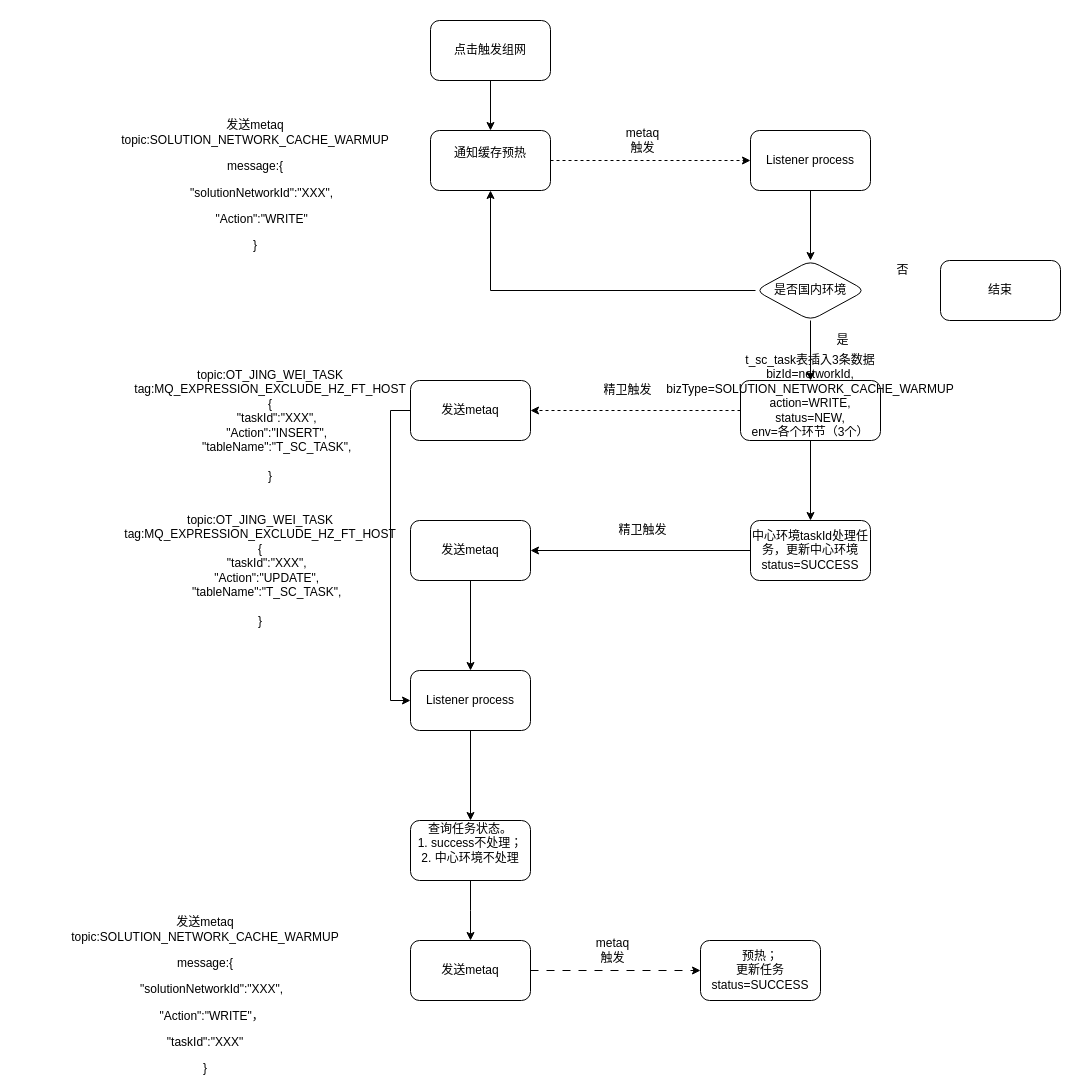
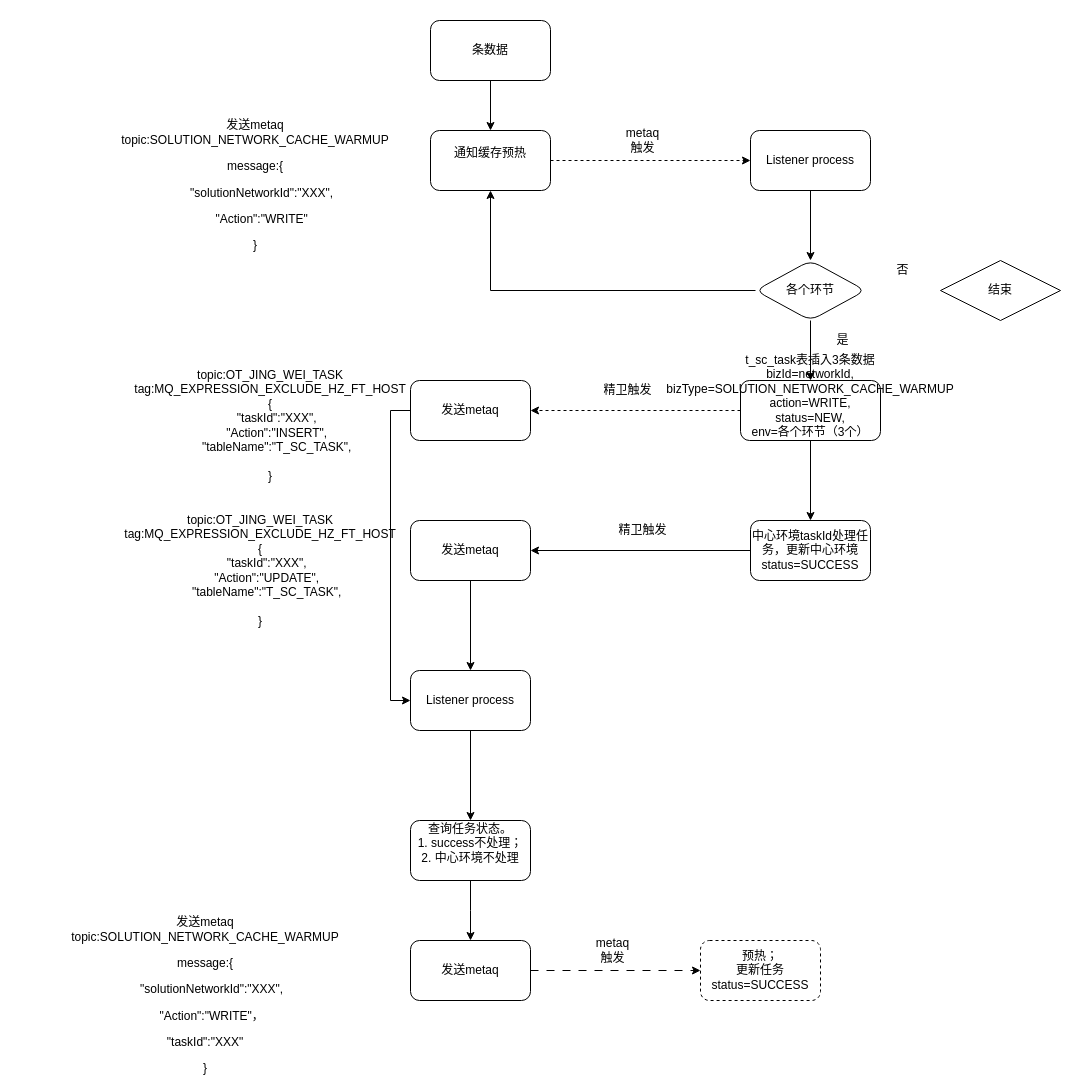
- <mxCell id="5" value="点击触发组网" style="rounded=1;whiteSpace=wrap;html=1;fillColor=none;" vertex="1" parent="1"><mxGeometry x="430" y="20" width="120" height="60" as="geometry" /></mxCell>
+ <mxCell id="5" value="条数据" style="rounded=1;whiteSpace=wrap;html=1;fillColor=none;" vertex="1" parent="1"><mxGeometry x="430" y="20" width="120" height="60" as="geometry" /></mxCell>
- <mxCell id="12" value="是否国内环境" style="rhombus;whiteSpace=wrap;html=1;fillColor=none;rounded=1;" vertex="1" parent="1"><mxGeometry x="755" y="260" width="110" height="60" as="geometry" /></mxCell>
+ <mxCell id="12" value="各个环节" style="rhombus;whiteSpace=wrap;html=1;fillColor=none;rounded=1;" vertex="1" parent="1"><mxGeometry x="755" y="260" width="110" height="60" as="geometry" /></mxCell>
- <mxCell id="13" value="结束" style="whiteSpace=wrap;html=1;fillColor=none;rounded=1;" vertex="1" parent="1"><mxGeometry x="940" y="260" width="120" height="60" as="geometry" /></mxCell>
+ <mxCell id="13" value="结束" style="rhombus;whiteSpace=wrap;html=1;fillColor=none;" vertex="1" parent="1"><mxGeometry x="940" y="260" width="120" height="60" as="geometry" /></mxCell>
- <mxCell id="36" value="预热；&lt;div&gt;更新任务status=SUCCESS&lt;/div&gt;" style="whiteSpace=wrap;html=1;fillColor=none;rounded=1;" vertex="1" parent="1"><mxGeometry x="700" y="940" width="120" height="60" as="geometry" /></mxCell>
+ <mxCell id="36" value="预热；&lt;div&gt;更新任务status=SUCCESS&lt;/div&gt;" style="whiteSpace=wrap;html=1;fillColor=none;rounded=1;dashed=1;" vertex="1" parent="1"><mxGeometry x="700" y="940" width="120" height="60" as="geometry" /></mxCell>
